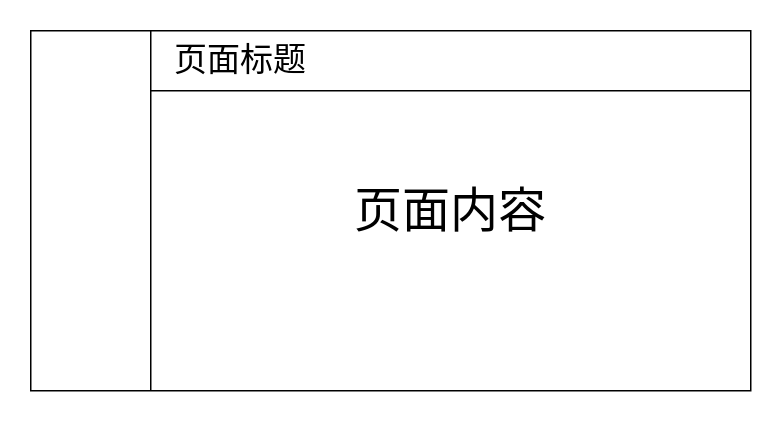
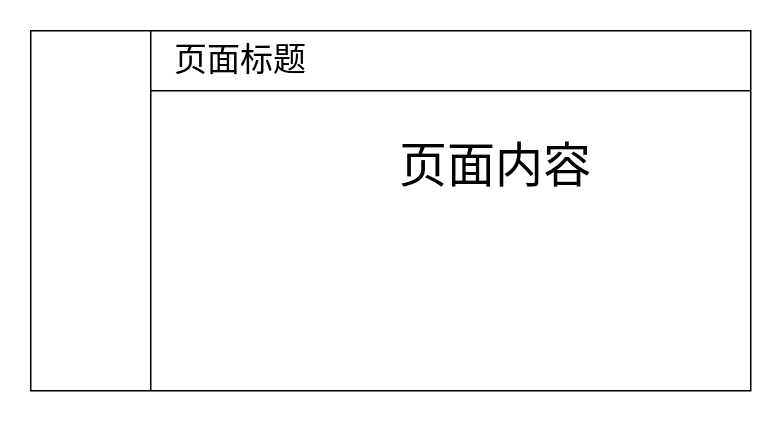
- <mxCell id="6" value="&lt;font style=&quot;font-size: 32px&quot;&gt;页面内容&lt;/font&gt;" style="text;html=1;strokeColor=none;fillColor=none;align=center;verticalAlign=middle;whiteSpace=wrap;rounded=0;strokeWidth=1;" vertex="1" parent="1"><mxGeometry x="220" y="110" width="160" height="60" as="geometry" /></mxCell>
+ <mxCell id="6" value="&lt;font style=&quot;font-size: 32px&quot;&gt;页面内容&lt;/font&gt;" style="text;html=1;strokeColor=none;fillColor=none;align=center;verticalAlign=middle;whiteSpace=wrap;rounded=0;strokeWidth=1;" vertex="1" parent="1"><mxGeometry x="250" y="80" width="160" height="60" as="geometry" /></mxCell>
